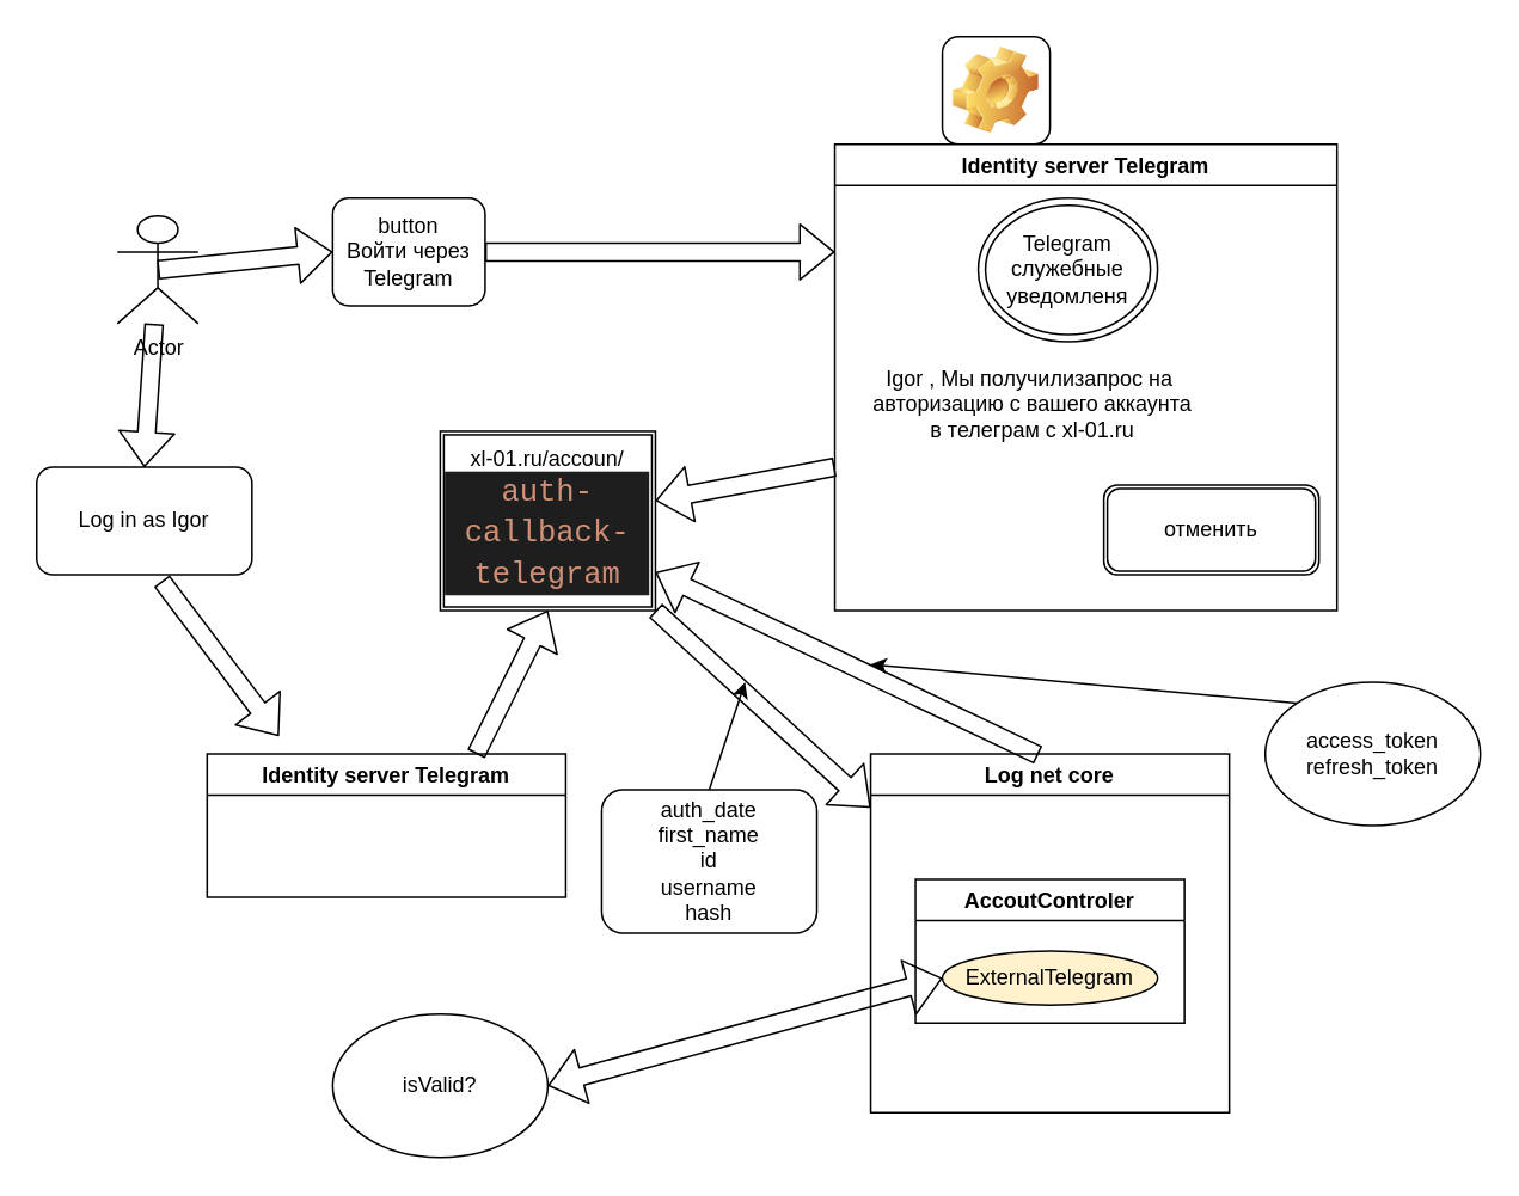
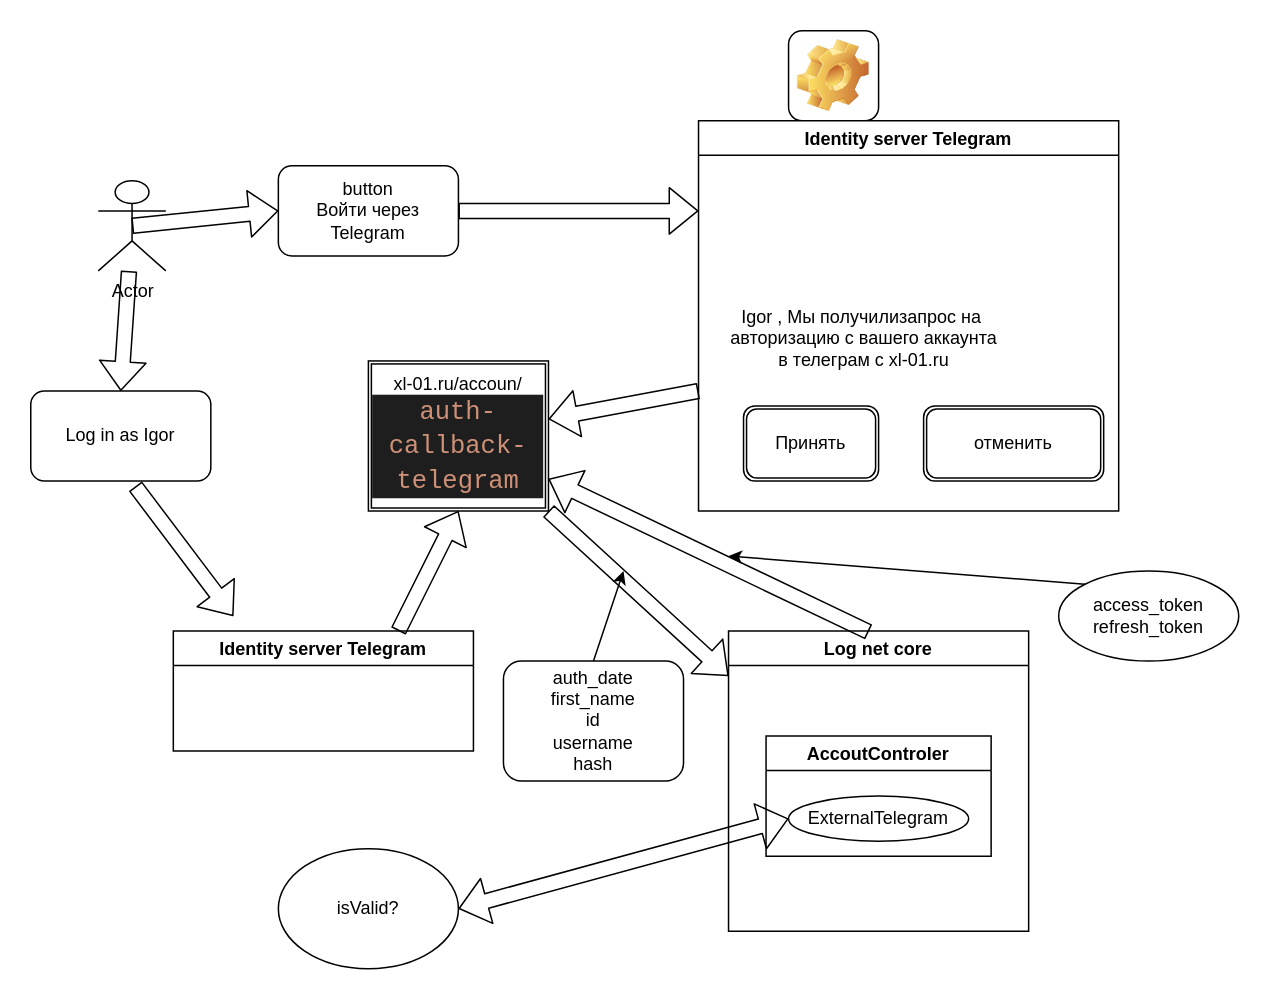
- <mxCell id="3" value="button&lt;br&gt;Войти через Telegram" style="rounded=1;whiteSpace=wrap;html=1;" parent="1" vertex="1"><mxGeometry x="185" y="110" width="85" height="60" as="geometry" /></mxCell>
+ <mxCell id="3" value="button&lt;br&gt;Войти через Telegram" style="rounded=1;whiteSpace=wrap;html=1;" parent="1" vertex="1"><mxGeometry x="185" y="110" width="120" height="60" as="geometry" /></mxCell>
- <mxCell id="7" value="Telegram служебные&lt;br&gt;уведомленя" style="ellipse;shape=doubleEllipse;whiteSpace=wrap;html=1;" parent="6" vertex="1"><mxGeometry x="80" y="30" width="100" height="80" as="geometry" /></mxCell>
+ <mxCell id="8" value="Принять" style="shape=ext;double=1;rounded=1;whiteSpace=wrap;html=1;" parent="6" vertex="1"><mxGeometry x="30" y="190" width="90" height="50" as="geometry" /></mxCell>
- <mxCell id="26" value="&lt;span&gt;access_token&lt;/span&gt;&lt;br&gt;&lt;span&gt;refresh_token&lt;/span&gt;" style="ellipse;whiteSpace=wrap;html=1;" parent="1" vertex="1"><mxGeometry x="705" y="380" width="120" height="80" as="geometry" /></mxCell>
+ <mxCell id="26" value="&lt;span&gt;access_token&lt;/span&gt;&lt;br&gt;&lt;span&gt;refresh_token&lt;/span&gt;" style="ellipse;whiteSpace=wrap;html=1;" parent="1" vertex="1"><mxGeometry x="705" y="380" width="120" height="60" as="geometry" /></mxCell>
- <mxCell id="21" value="ExternalTelegram" style="ellipse;whiteSpace=wrap;html=1;fillColor=#fff2cc;" parent="20" vertex="1"><mxGeometry x="15" y="40" width="120" height="30" as="geometry" /></mxCell>
+ <mxCell id="21" value="ExternalTelegram" style="ellipse;whiteSpace=wrap;html=1;" parent="20" vertex="1"><mxGeometry x="15" y="40" width="120" height="30" as="geometry" /></mxCell>
